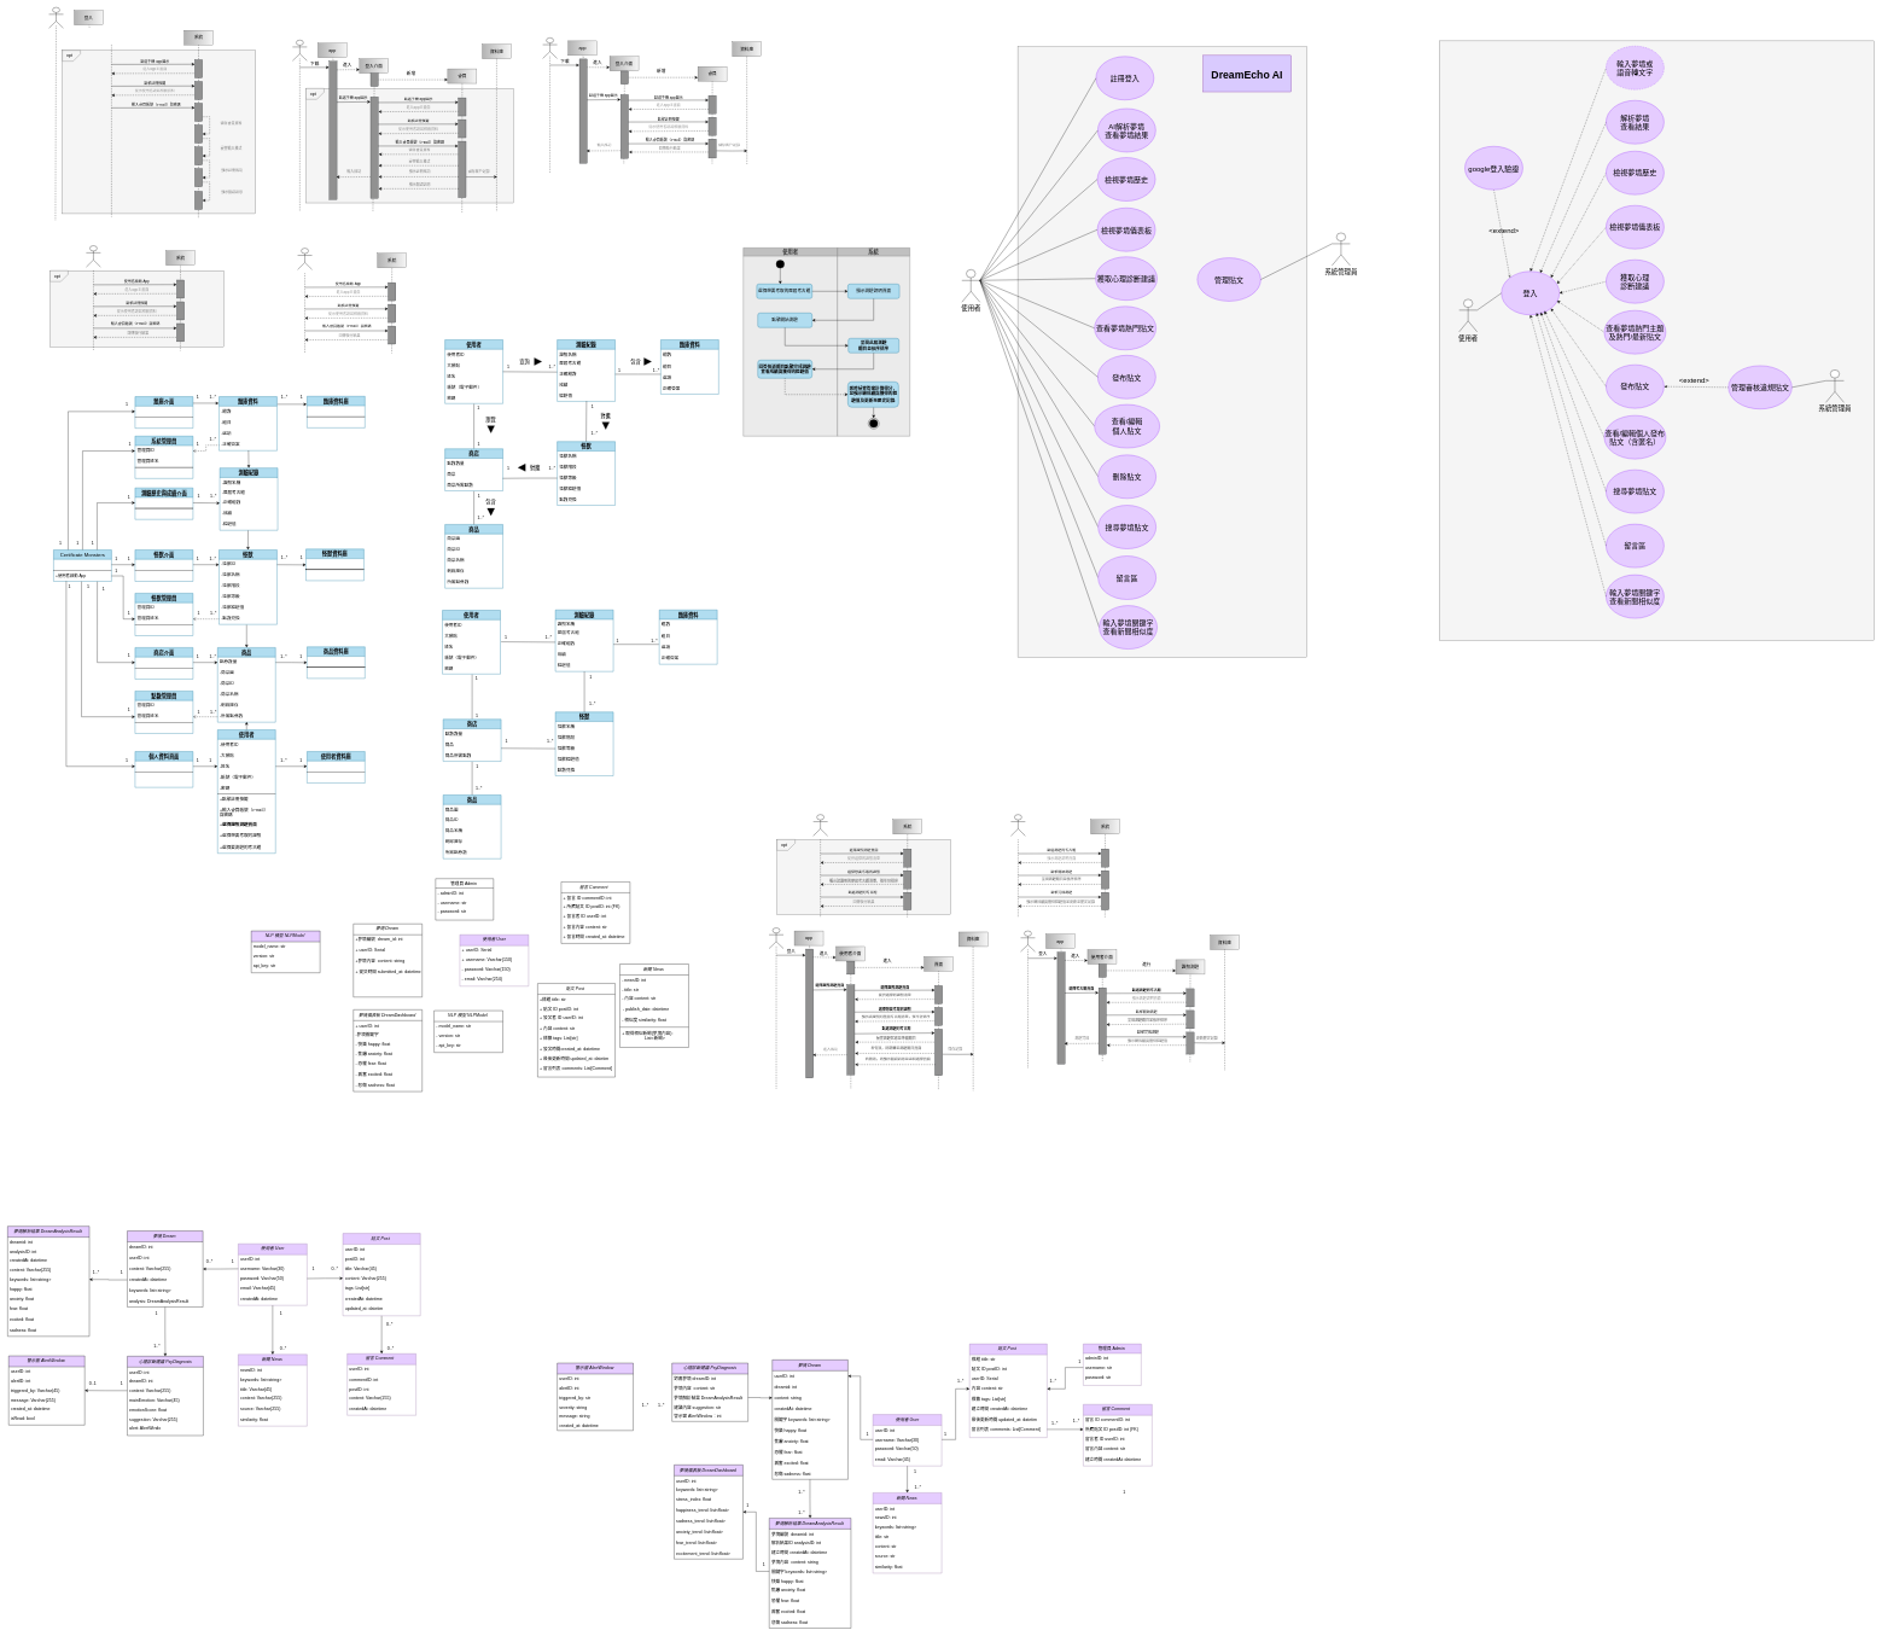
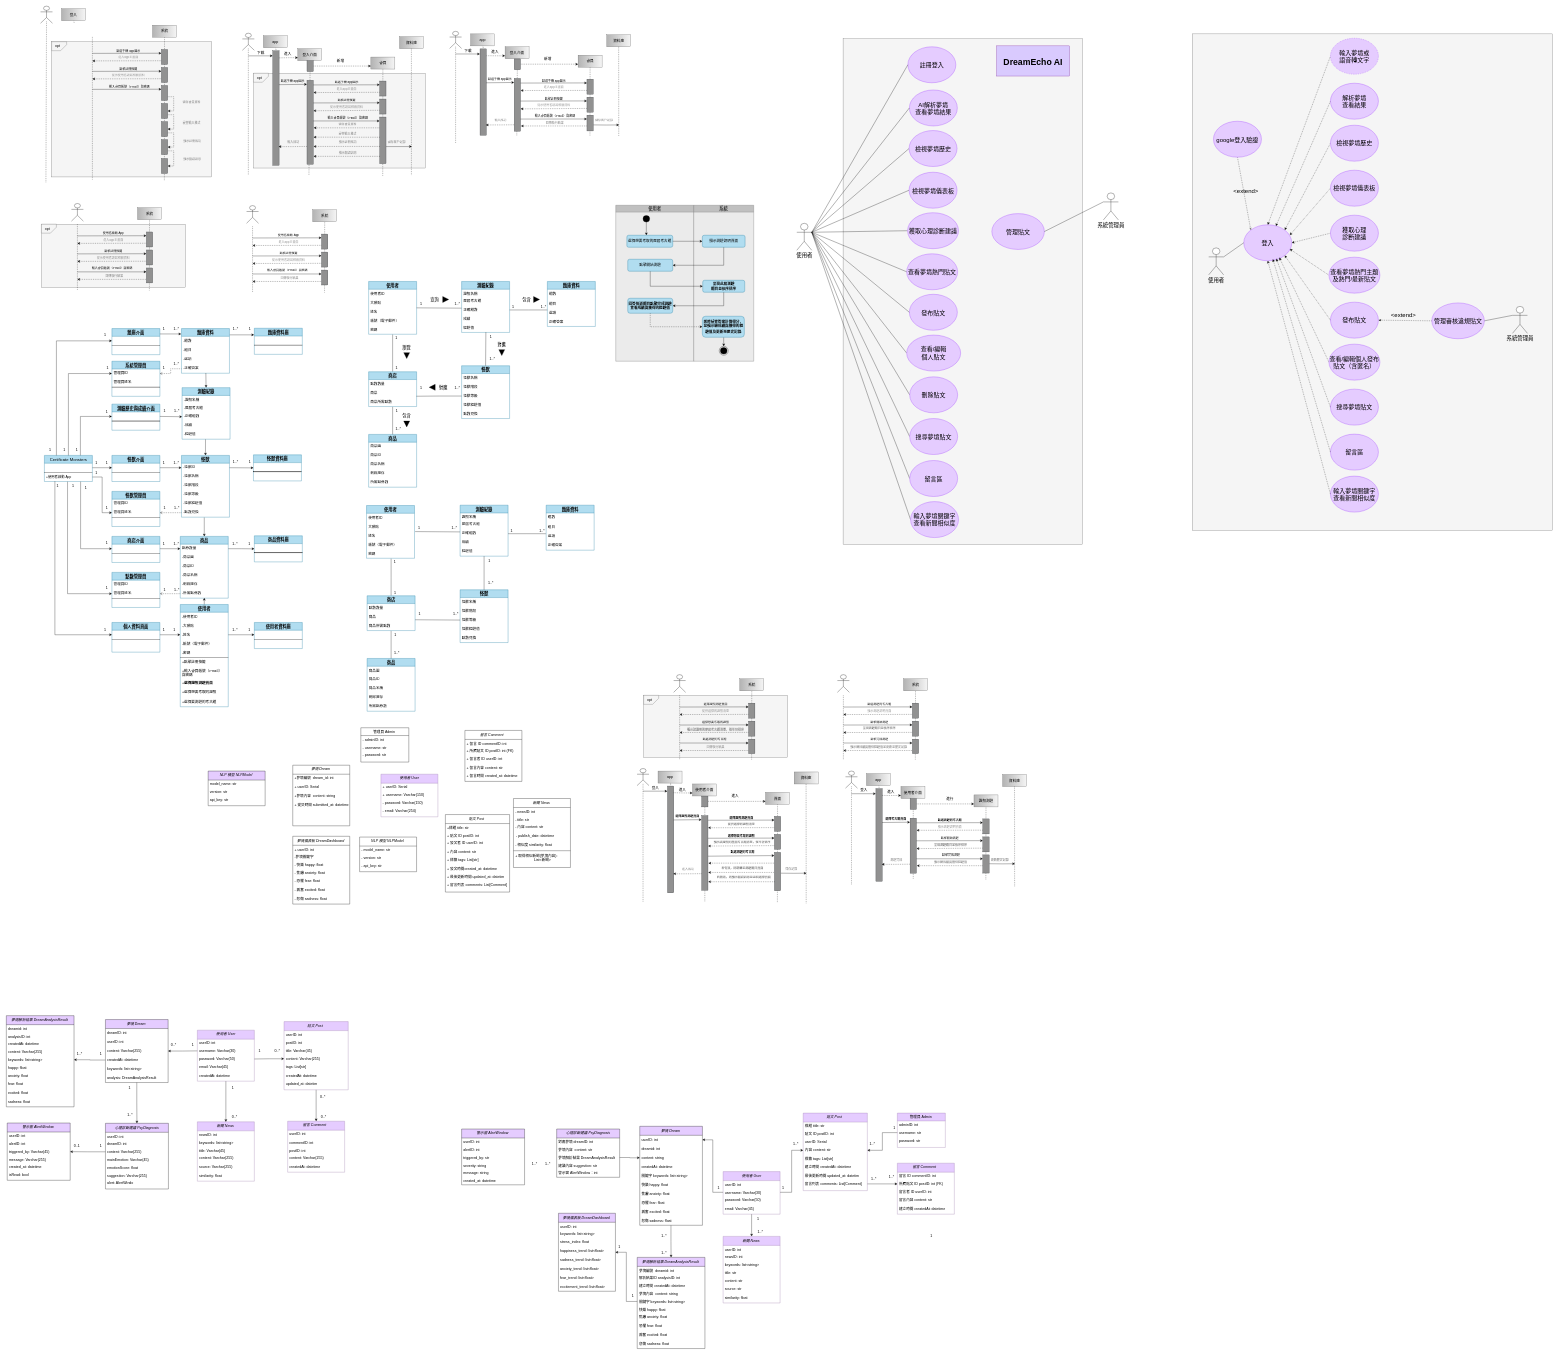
- <mxCell id="397" value="&lt;font color=&quot;#7a7a7a&quot;&gt;&lt;b&gt;&lt;span style=&quot;caret-color: rgb(0, 0, 0); font-family: &amp;quot;Comic Sans MS&amp;quot;;&quot;&gt;檢查測驗狀態&lt;/span&gt;&lt;span style=&quot;caret-color: rgb(0, 0, 0); font-family: &amp;quot;Comic Sans MS&amp;quot;;&quot;&gt;並準備題目&lt;/span&gt;&lt;/b&gt;&lt;/font&gt;" style="text;html=1;strokeColor=none;fillColor=none;align=center;verticalAlign=middle;whiteSpace=wrap;overflow=hidden;fontSize=10;fontFamily=Helvetica;fontColor=#000000;" parent="1" vertex="1"><mxGeometry x="2414" y="2855.5" width="120" height="20" as="geometry" /></mxCell>
